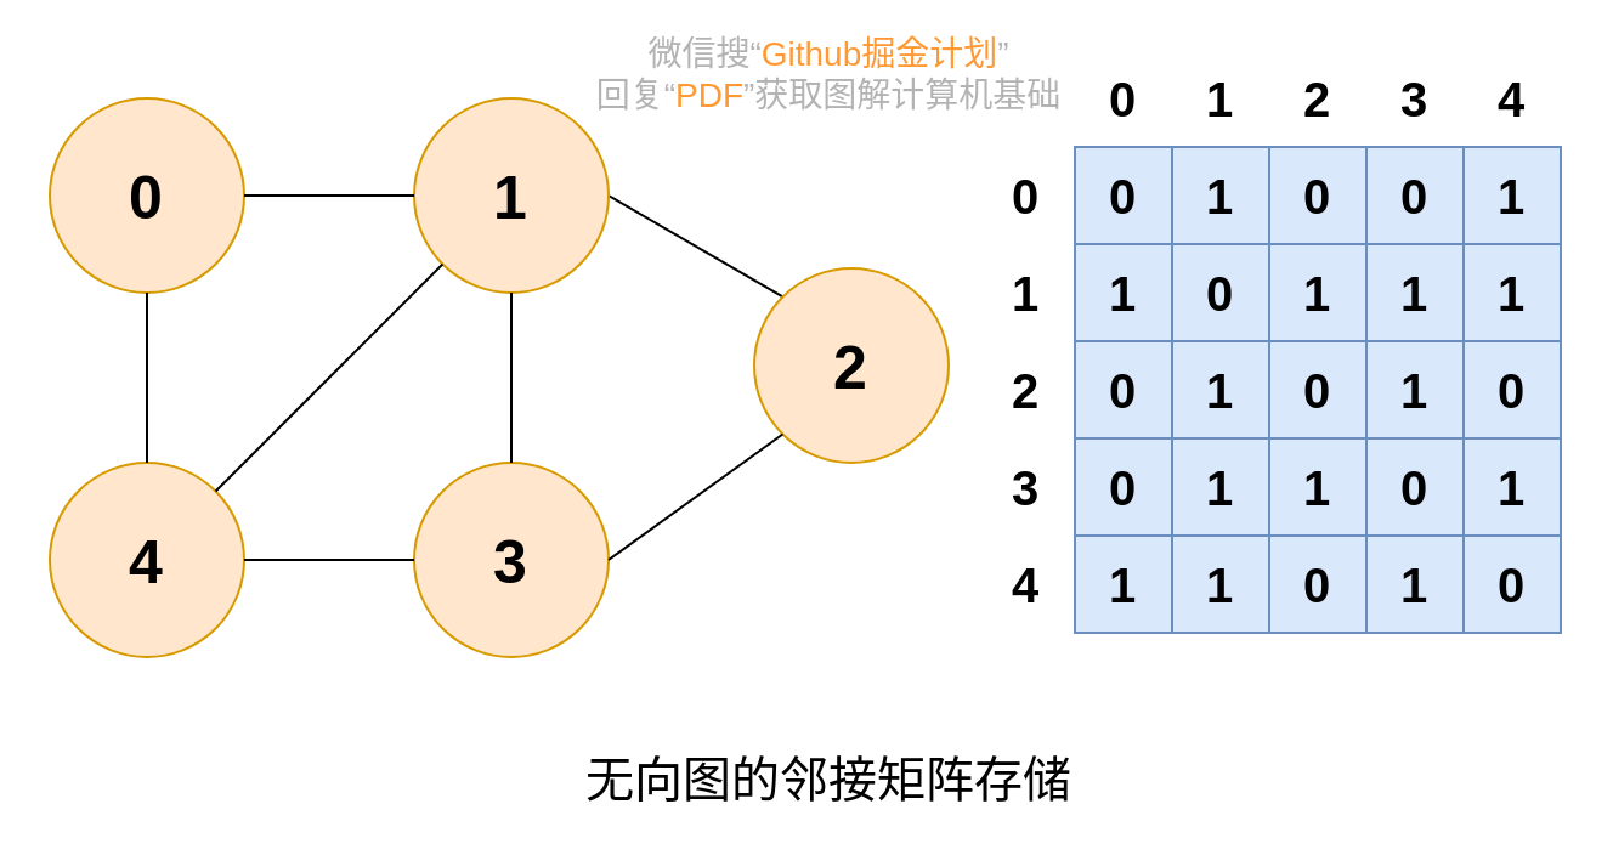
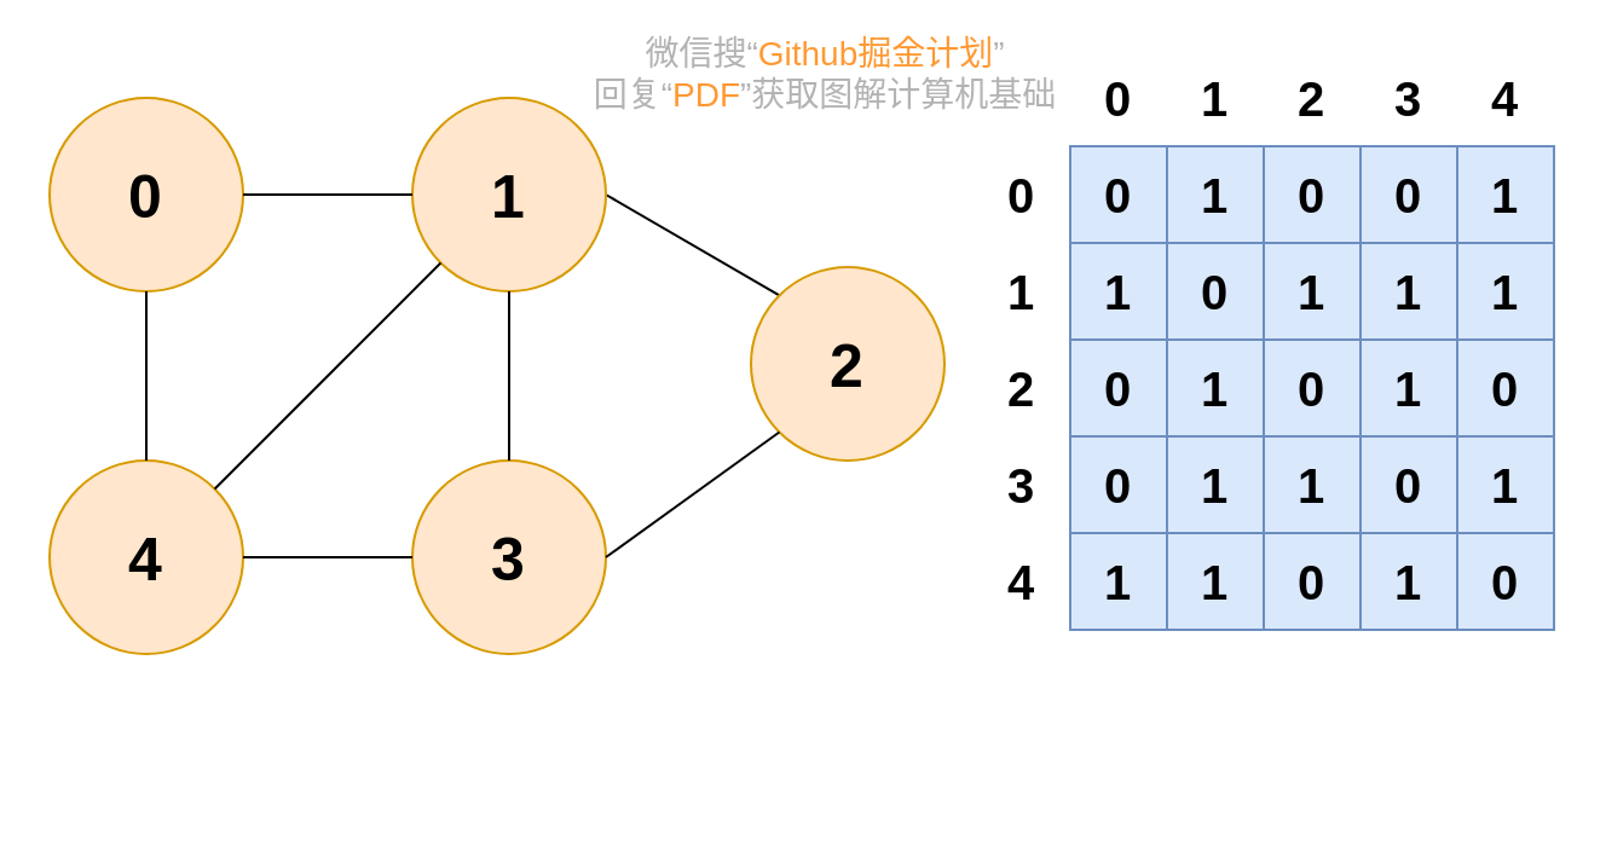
- <mxCell id="25" value="无向图的邻接矩阵存储" style="text;html=1;strokeColor=none;fillColor=none;align=center;verticalAlign=middle;whiteSpace=wrap;rounded=0;fontSize=20;" vertex="1" parent="1"><mxGeometry x="226" y="310" width="230" height="20" as="geometry" /></mxCell>
